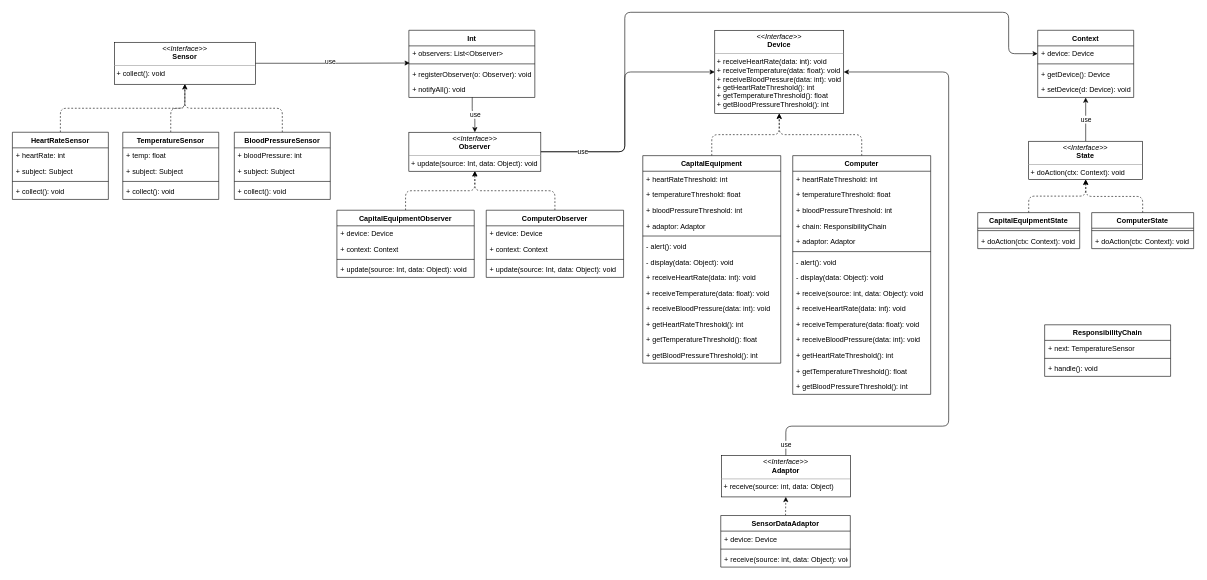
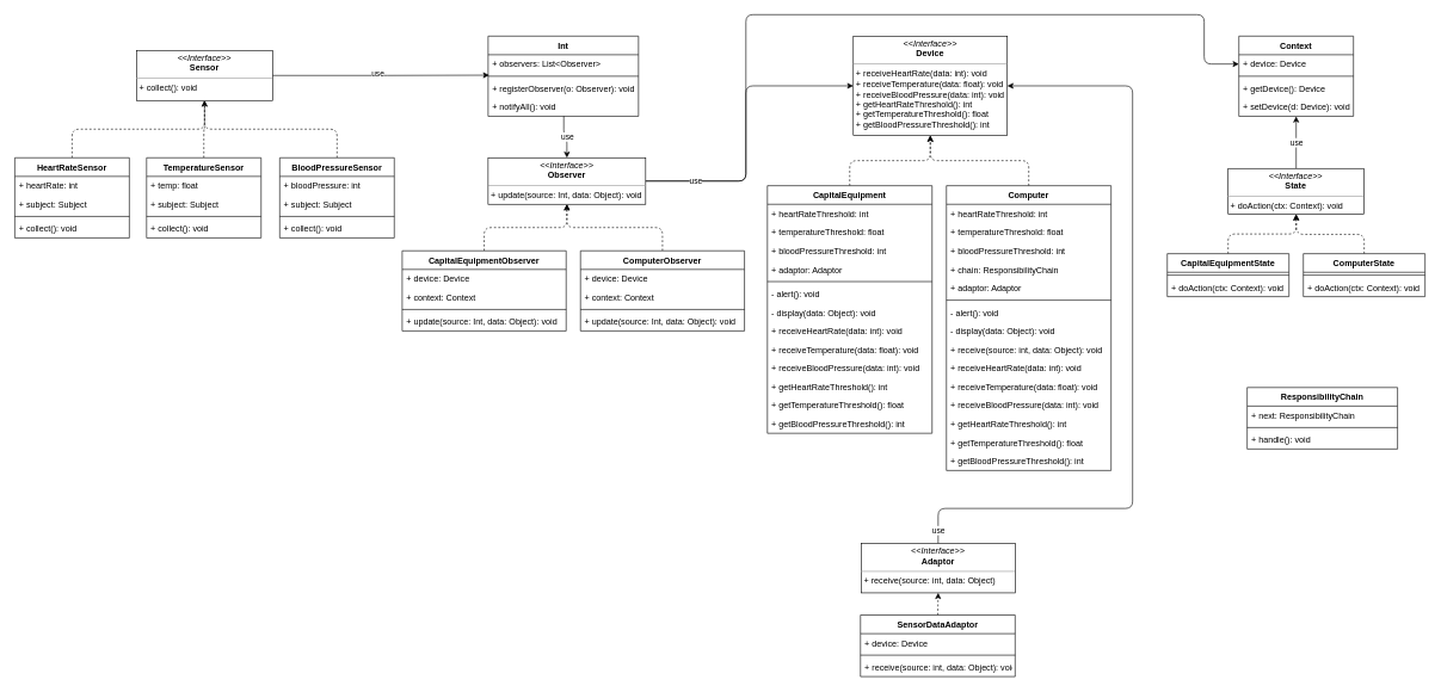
- <mxCell id="4" value="&lt;p style=&quot;margin: 0px ; margin-top: 4px ; text-align: center&quot;&gt;&lt;i&gt;&amp;lt;&amp;lt;Interface&amp;gt;&amp;gt;&lt;/i&gt;&lt;br&gt;&lt;b&gt;Sensor&lt;/b&gt;&lt;/p&gt;&lt;hr size=&quot;1&quot;&gt;&lt;p style=&quot;margin: 0px ; margin-left: 4px&quot;&gt;+ collect(): void&lt;/p&gt;" style="verticalAlign=top;align=left;overflow=fill;fontSize=12;fontFamily=Helvetica;html=1;" vertex="1" parent="1"><mxGeometry x="190" y="70" width="235" height="70" as="geometry" /></mxCell>
+ <mxCell id="4" value="&lt;p style=&quot;margin: 0px ; margin-top: 4px ; text-align: center&quot;&gt;&lt;i&gt;&amp;lt;&amp;lt;Interface&amp;gt;&amp;gt;&lt;/i&gt;&lt;br&gt;&lt;b&gt;Sensor&lt;/b&gt;&lt;/p&gt;&lt;hr size=&quot;1&quot;&gt;&lt;p style=&quot;margin: 0px ; margin-left: 4px&quot;&gt;+ collect(): void&lt;/p&gt;" style="verticalAlign=top;align=left;overflow=fill;fontSize=12;fontFamily=Helvetica;html=1;" vertex="1" parent="1"><mxGeometry x="190" y="70" width="190" height="70" as="geometry" /></mxCell>
- <mxCell id="104" value="+ next: TemperatureSensor" style="text;strokeColor=none;fillColor=none;align=left;verticalAlign=top;spacingLeft=4;spacingRight=4;overflow=hidden;rotatable=0;points=[[0,0.5],[1,0.5]];portConstraint=eastwest;" vertex="1" parent="103"><mxGeometry y="26" width="210" height="26" as="geometry" /></mxCell>
+ <mxCell id="104" value="+ next: ResponsibilityChain" style="text;strokeColor=none;fillColor=none;align=left;verticalAlign=top;spacingLeft=4;spacingRight=4;overflow=hidden;rotatable=0;points=[[0,0.5],[1,0.5]];portConstraint=eastwest;" vertex="1" parent="103"><mxGeometry y="26" width="210" height="26" as="geometry" /></mxCell>
